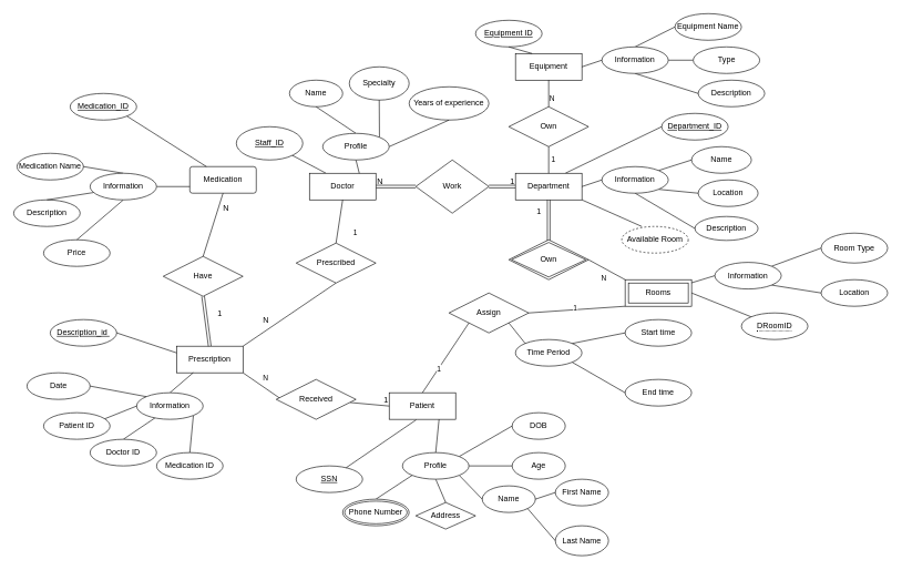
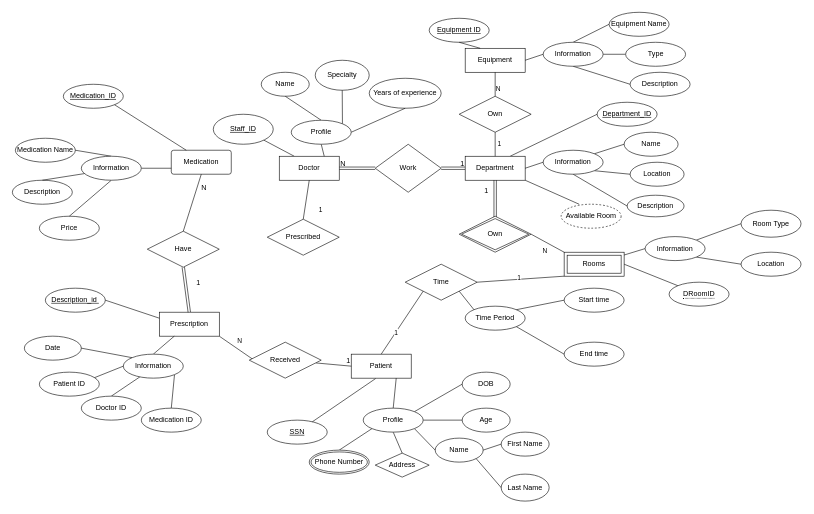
- <mxCell id="78" value="Assign" style="shape=rhombus;perimeter=rhombusPerimeter;whiteSpace=wrap;html=1;align=center;" parent="1" vertex="1"><mxGeometry x="675" y="440" width="120" height="60" as="geometry" /></mxCell>
+ <mxCell id="78" value="Time" style="shape=rhombus;perimeter=rhombusPerimeter;whiteSpace=wrap;html=1;align=center;" parent="1" vertex="1"><mxGeometry x="675" y="440" width="120" height="60" as="geometry" /></mxCell>
- <mxCell id="61" value="" style="endArrow=none;html=1;rounded=0;entryX=1;entryY=0;entryDx=0;entryDy=0;exitX=0.5;exitY=1;exitDx=0;exitDy=0;" parent="1" source="65" target="41" edge="1"><mxGeometry relative="1" as="geometry"><mxPoint x="465" y="300" as="sourcePoint" /><mxPoint x="625" y="300" as="targetPoint" /></mxGeometry></mxCell>
- <mxCell id="62" value="N" style="resizable=0;html=1;whiteSpace=wrap;align=right;verticalAlign=bottom;" parent="61" connectable="0" vertex="1"><mxGeometry x="1" relative="1" as="geometry"><mxPoint x="40" y="-30" as="offset" /></mxGeometry></mxCell>
